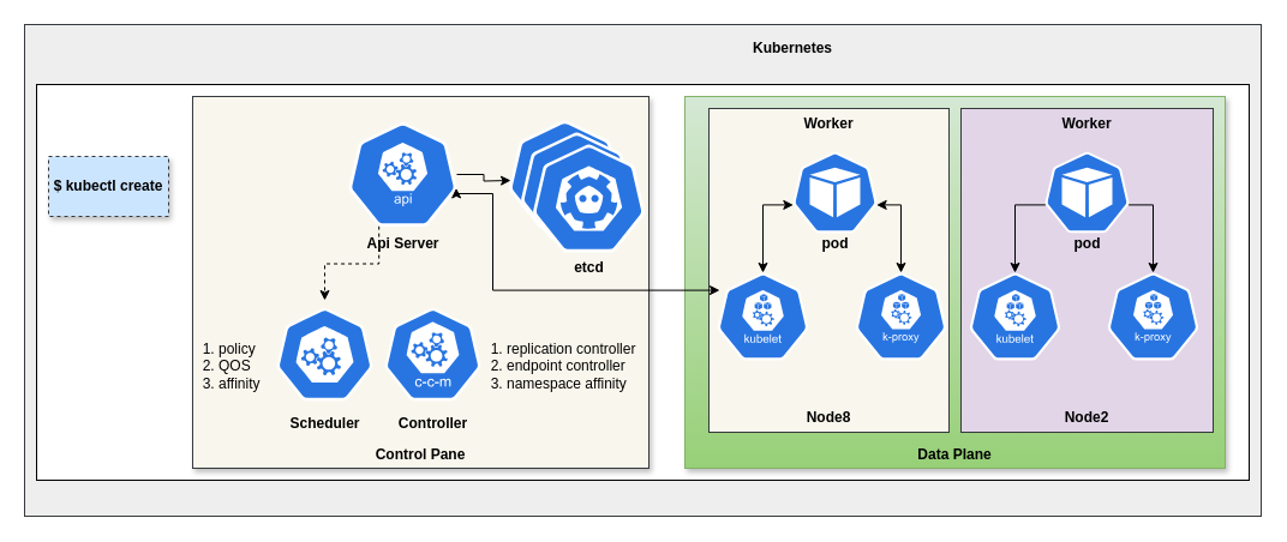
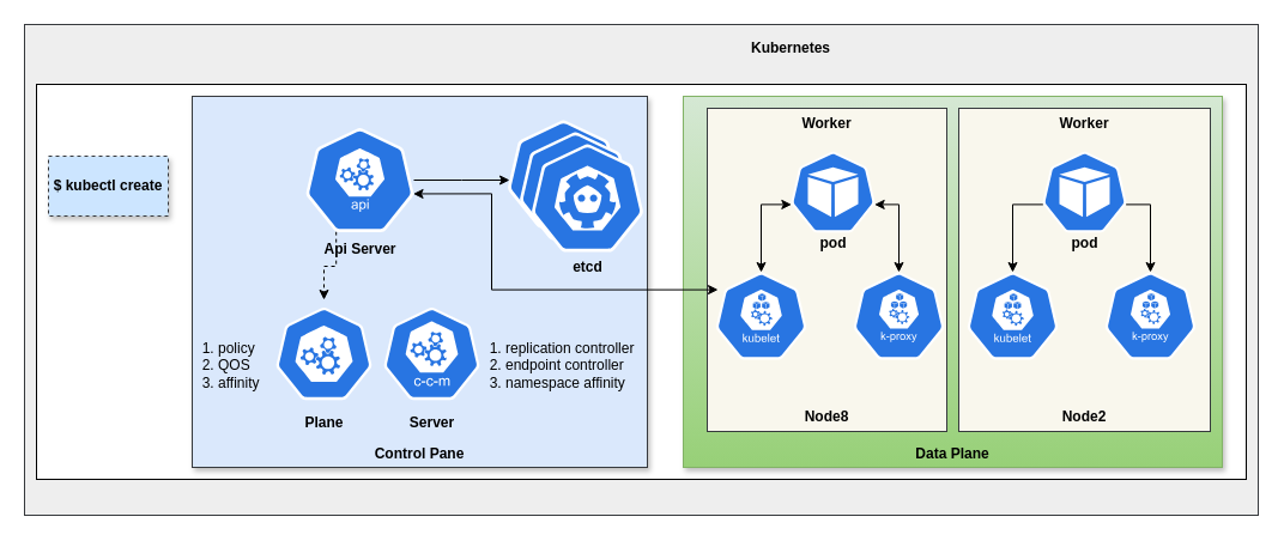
- <mxCell id="10" value="&lt;br&gt;&lt;br&gt;&lt;br&gt;&lt;br&gt;&lt;br&gt;&lt;br&gt;&lt;br&gt;&lt;br&gt;&lt;b&gt;Api Server&lt;/b&gt;" style="html=1;dashed=0;whitespace=wrap;fillColor=#2875E2;strokeColor=#ffffff;points=[[0.005,0.63,0],[0.1,0.2,0],[0.9,0.2,0],[0.5,0,0],[0.995,0.63,0],[0.72,0.99,0],[0.5,1,0],[0.28,0.99,0]];shape=mxgraph.kubernetes.icon;prIcon=api" parent="1" vertex="1"><mxGeometry x="290" y="101" width="90" height="88" as="geometry" /></mxCell>
+ <mxCell id="10" value="&lt;br&gt;&lt;br&gt;&lt;br&gt;&lt;br&gt;&lt;br&gt;&lt;br&gt;&lt;br&gt;&lt;br&gt;&lt;b&gt;Api Server&lt;/b&gt;" style="html=1;dashed=0;whitespace=wrap;fillColor=#2875E2;strokeColor=#ffffff;points=[[0.005,0.63,0],[0.1,0.2,0],[0.9,0.2,0],[0.5,0,0],[0.995,0.63,0],[0.72,0.99,0],[0.5,1,0],[0.28,0.99,0]];shape=mxgraph.kubernetes.icon;prIcon=api" parent="1" vertex="1"><mxGeometry x="255" y="106" width="90" height="88" as="geometry" /></mxCell>
- <mxCell id="26" value="&lt;b&gt;Worker&lt;/b&gt;&lt;br&gt;&lt;br&gt;&lt;br&gt;&lt;br&gt;&lt;br&gt;&lt;br&gt;&lt;br&gt;&lt;br&gt;&lt;br&gt;&lt;br&gt;&lt;br&gt;&lt;br&gt;&lt;br&gt;&lt;br&gt;&lt;br&gt;&lt;br&gt;&lt;br&gt;&lt;b&gt;Node2&lt;/b&gt;" style="rounded=0;whiteSpace=wrap;html=1;fillColor=#e1d5e7;strokeColor=#36393d;" parent="1" vertex="1"><mxGeometry x="800" y="90" width="210" height="270" as="geometry" /></mxCell>
+ <mxCell id="26" value="&lt;b&gt;Worker&lt;/b&gt;&lt;br&gt;&lt;br&gt;&lt;br&gt;&lt;br&gt;&lt;br&gt;&lt;br&gt;&lt;br&gt;&lt;br&gt;&lt;br&gt;&lt;br&gt;&lt;br&gt;&lt;br&gt;&lt;br&gt;&lt;br&gt;&lt;br&gt;&lt;br&gt;&lt;br&gt;&lt;b&gt;Node2&lt;/b&gt;" style="rounded=0;whiteSpace=wrap;html=1;fillColor=#f9f7ed;strokeColor=#36393d;" parent="1" vertex="1"><mxGeometry x="800" y="90" width="210" height="270" as="geometry" /></mxCell>
- <mxCell id="5" value="&lt;b&gt;&lt;br&gt;&lt;br&gt;&lt;br&gt;&lt;br&gt;&lt;br&gt;&lt;br&gt;&lt;br&gt;&lt;br&gt;&lt;br&gt;&lt;br&gt;&lt;br&gt;&lt;br&gt;&lt;br&gt;&lt;br&gt;&lt;br&gt;&lt;br&gt;&lt;br&gt;&lt;br&gt;&lt;br&gt;&lt;br&gt;Control Pane&lt;/b&gt;" style="rounded=0;whiteSpace=wrap;html=1;shadow=1;fillColor=#f9f7ed;strokeColor=#36393d;" parent="1" vertex="1"><mxGeometry x="160" y="80" width="380" height="310" as="geometry" /></mxCell>
+ <mxCell id="5" value="&lt;b&gt;&lt;br&gt;&lt;br&gt;&lt;br&gt;&lt;br&gt;&lt;br&gt;&lt;br&gt;&lt;br&gt;&lt;br&gt;&lt;br&gt;&lt;br&gt;&lt;br&gt;&lt;br&gt;&lt;br&gt;&lt;br&gt;&lt;br&gt;&lt;br&gt;&lt;br&gt;&lt;br&gt;&lt;br&gt;&lt;br&gt;Control Pane&lt;/b&gt;" style="rounded=0;whiteSpace=wrap;html=1;shadow=1;fillColor=#dae8fc;strokeColor=#36393d;" parent="1" vertex="1"><mxGeometry x="160" y="80" width="380" height="310" as="geometry" /></mxCell>
- <mxCell id="12" value="&lt;br&gt;&lt;br&gt;&lt;br&gt;&lt;br&gt;&lt;br&gt;&lt;br&gt;&lt;br&gt;&lt;br&gt;&lt;b&gt;Scheduler&lt;/b&gt;" style="html=1;dashed=0;whitespace=wrap;fillColor=#2875E2;strokeColor=#ffffff;points=[[0.005,0.63,0],[0.1,0.2,0],[0.9,0.2,0],[0.5,0,0],[0.995,0.63,0],[0.72,0.99,0],[0.5,1,0],[0.28,0.99,0]];shape=mxgraph.kubernetes.icon;prIcon=master" parent="1" vertex="1"><mxGeometry x="230" y="250" width="80" height="90" as="geometry" /></mxCell>
+ <mxCell id="12" value="&lt;br&gt;&lt;br&gt;&lt;br&gt;&lt;br&gt;&lt;br&gt;&lt;br&gt;&lt;br&gt;&lt;br&gt;&lt;b&gt;Plane&lt;/b&gt;" style="html=1;dashed=0;whitespace=wrap;fillColor=#2875E2;strokeColor=#ffffff;points=[[0.005,0.63,0],[0.1,0.2,0],[0.9,0.2,0],[0.5,0,0],[0.995,0.63,0],[0.72,0.99,0],[0.5,1,0],[0.28,0.99,0]];shape=mxgraph.kubernetes.icon;prIcon=master" parent="1" vertex="1"><mxGeometry x="230" y="250" width="80" height="90" as="geometry" /></mxCell>
- <mxCell id="7" value="&lt;br&gt;&lt;br&gt;&lt;br&gt;&lt;br&gt;&lt;br&gt;&lt;br&gt;&lt;br&gt;&lt;br&gt;&lt;b&gt;Controller&lt;/b&gt;" style="html=1;dashed=0;whitespace=wrap;fillColor=#2875E2;strokeColor=#ffffff;points=[[0.005,0.63,0],[0.1,0.2,0],[0.9,0.2,0],[0.5,0,0],[0.995,0.63,0],[0.72,0.99,0],[0.5,1,0],[0.28,0.99,0]];shape=mxgraph.kubernetes.icon;prIcon=c_c_m" parent="1" vertex="1"><mxGeometry x="320" y="250" width="80" height="90" as="geometry" /></mxCell>
+ <mxCell id="7" value="&lt;br&gt;&lt;br&gt;&lt;br&gt;&lt;br&gt;&lt;br&gt;&lt;br&gt;&lt;br&gt;&lt;br&gt;&lt;b&gt;Server&lt;/b&gt;" style="html=1;dashed=0;whitespace=wrap;fillColor=#2875E2;strokeColor=#ffffff;points=[[0.005,0.63,0],[0.1,0.2,0],[0.9,0.2,0],[0.5,0,0],[0.995,0.63,0],[0.72,0.99,0],[0.5,1,0],[0.28,0.99,0]];shape=mxgraph.kubernetes.icon;prIcon=c_c_m" parent="1" vertex="1"><mxGeometry x="320" y="250" width="80" height="90" as="geometry" /></mxCell>
